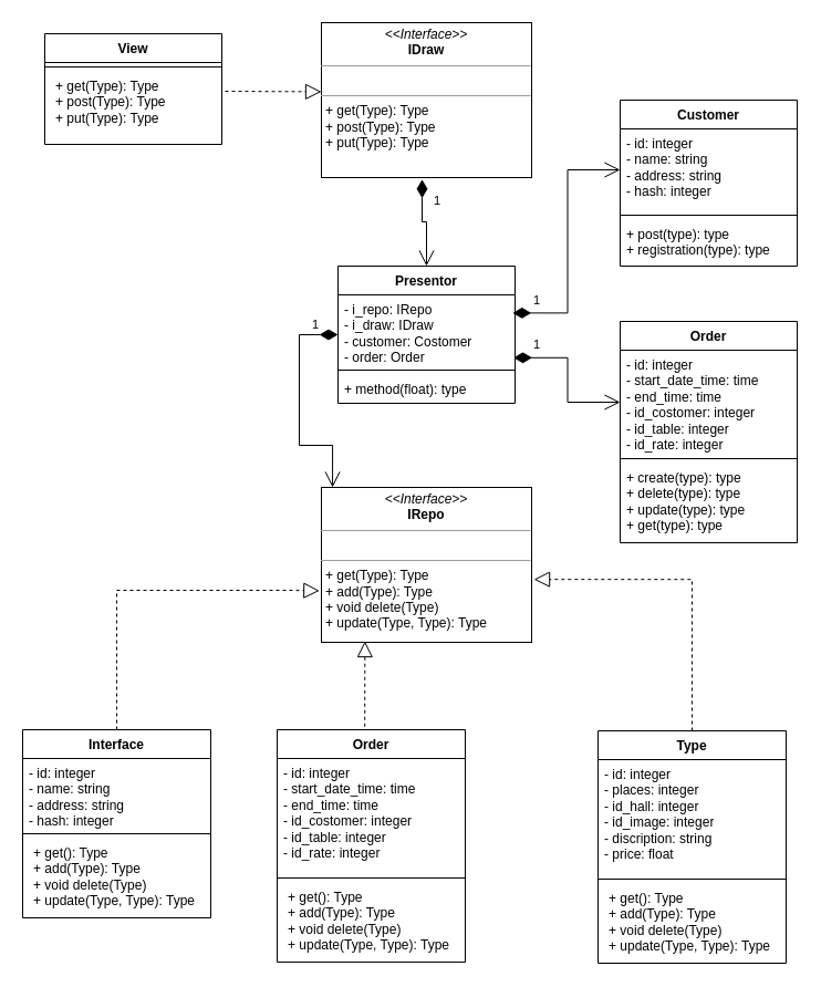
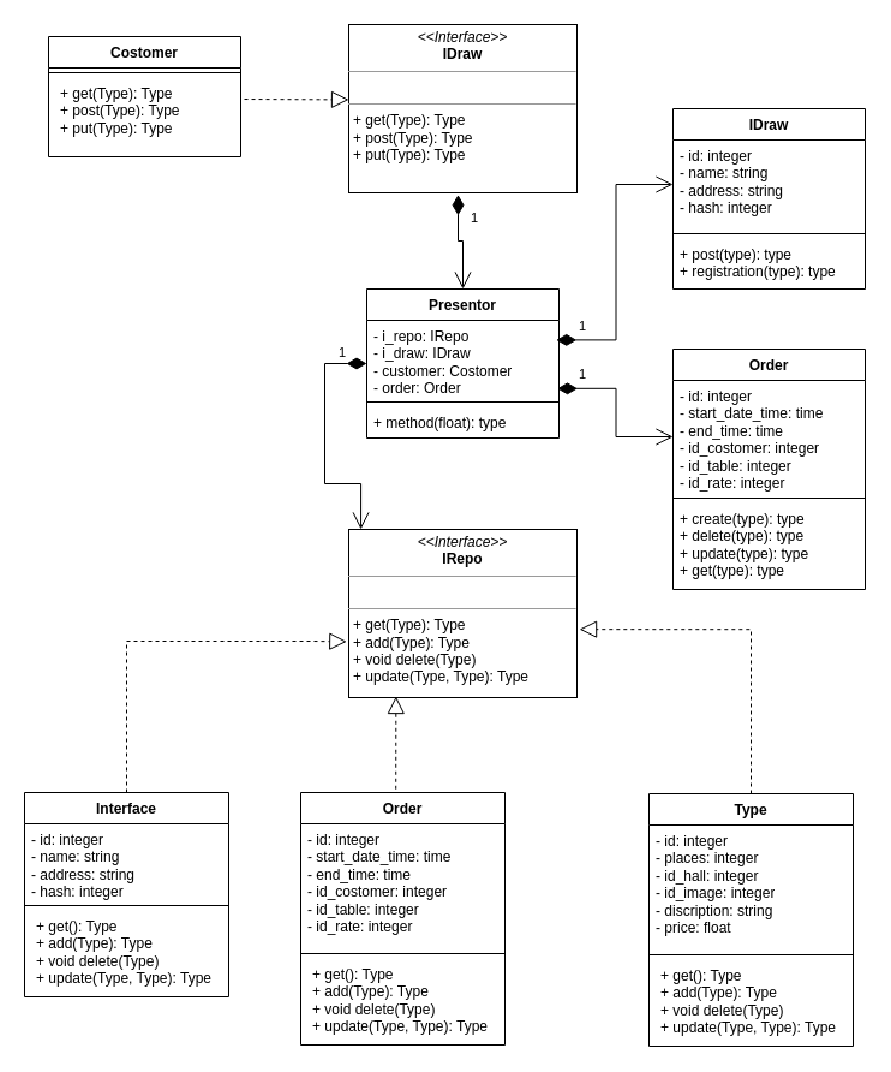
- <mxCell id="35" value="View" style="swimlane;fontStyle=1;align=center;verticalAlign=top;childLayout=stackLayout;horizontal=1;startSize=26;horizontalStack=0;resizeParent=1;resizeParentMax=0;resizeLast=0;collapsible=1;marginBottom=0;whiteSpace=wrap;html=1;" vertex="1" parent="1"><mxGeometry x="40" y="30" width="160" height="100" as="geometry" /></mxCell>
+ <mxCell id="35" value="Costomer" style="swimlane;fontStyle=1;align=center;verticalAlign=top;childLayout=stackLayout;horizontal=1;startSize=26;horizontalStack=0;resizeParent=1;resizeParentMax=0;resizeLast=0;collapsible=1;marginBottom=0;whiteSpace=wrap;html=1;" vertex="1" parent="1"><mxGeometry x="40" y="30" width="160" height="100" as="geometry" /></mxCell>
- <mxCell id="23" value="Customer" style="swimlane;fontStyle=1;align=center;verticalAlign=top;childLayout=stackLayout;horizontal=1;startSize=26;horizontalStack=0;resizeParent=1;resizeParentMax=0;resizeLast=0;collapsible=1;marginBottom=0;whiteSpace=wrap;html=1;" vertex="1" parent="1"><mxGeometry x="560" y="90" width="160" height="150" as="geometry" /></mxCell>
+ <mxCell id="23" value="IDraw" style="swimlane;fontStyle=1;align=center;verticalAlign=top;childLayout=stackLayout;horizontal=1;startSize=26;horizontalStack=0;resizeParent=1;resizeParentMax=0;resizeLast=0;collapsible=1;marginBottom=0;whiteSpace=wrap;html=1;" vertex="1" parent="1"><mxGeometry x="560" y="90" width="160" height="150" as="geometry" /></mxCell>
